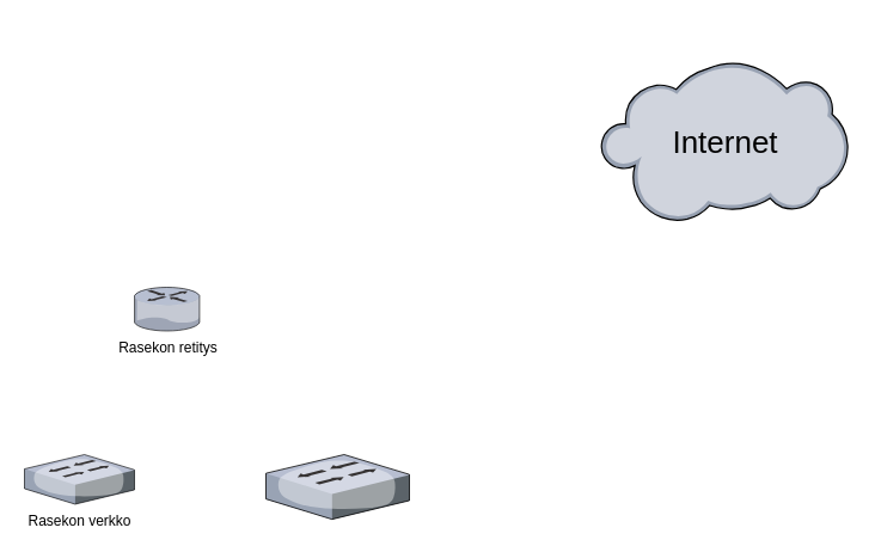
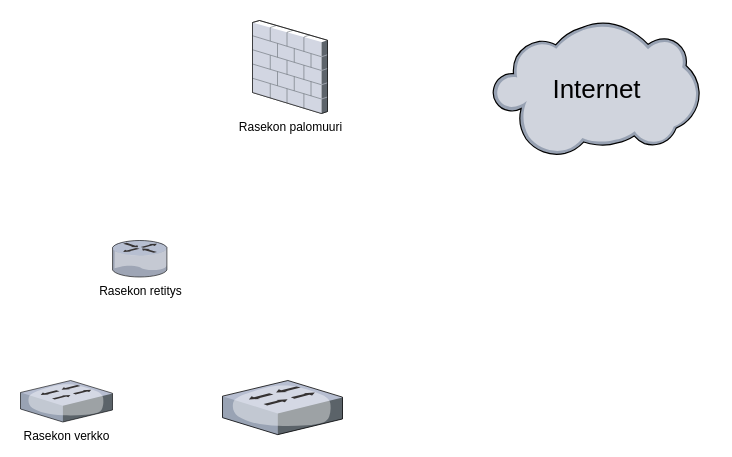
+ <mxCell id="2" value="Rasekon palomuuri" style="verticalLabelPosition=bottom;sketch=0;aspect=fixed;html=1;verticalAlign=top;strokeColor=none;align=center;outlineConnect=0;shape=mxgraph.citrix.firewall;" parent="1" vertex="1"><mxGeometry x="252" y="20" width="75" height="93" as="geometry" /></mxCell>
- <mxCell id="3" value="Internet" style="verticalLabelPosition=middle;sketch=0;aspect=fixed;html=1;verticalAlign=middle;strokeColor=none;align=center;outlineConnect=0;shape=mxgraph.citrix.cloud;labelPosition=center;fontSize=26;" parent="1" vertex="1"><mxGeometry x="502" y="51" width="207.02" height="135.1" as="geometry" /></mxCell>
+ <mxCell id="3" value="Internet" style="verticalLabelPosition=middle;sketch=0;aspect=fixed;html=1;verticalAlign=middle;strokeColor=none;align=center;outlineConnect=0;shape=mxgraph.citrix.cloud;labelPosition=center;fontSize=26;" parent="1" vertex="1"><mxGeometry x="492" y="21" width="207.02" height="135.1" as="geometry" /></mxCell>
